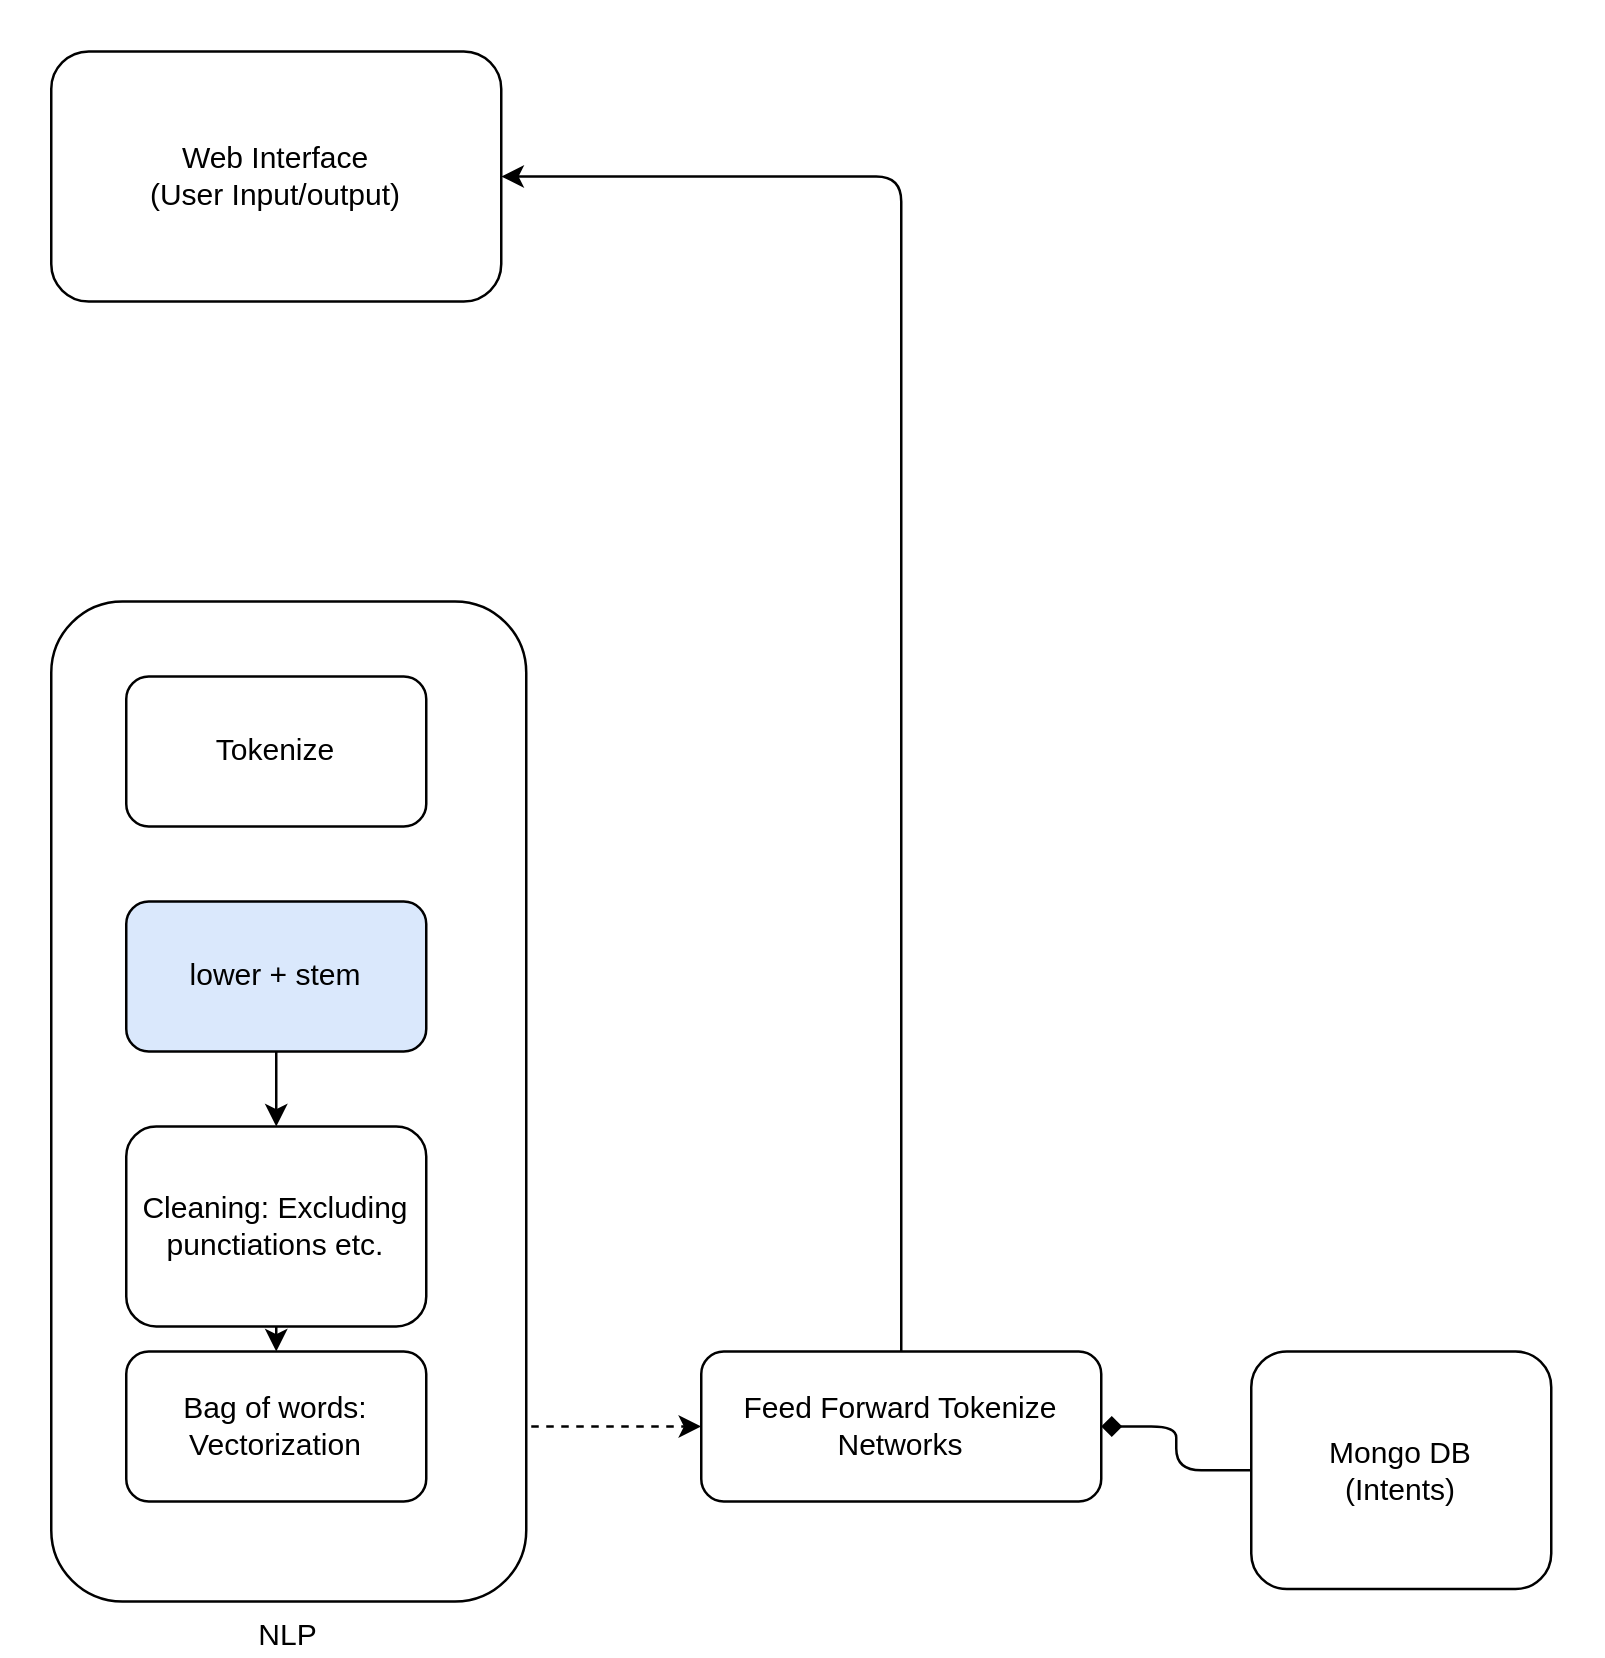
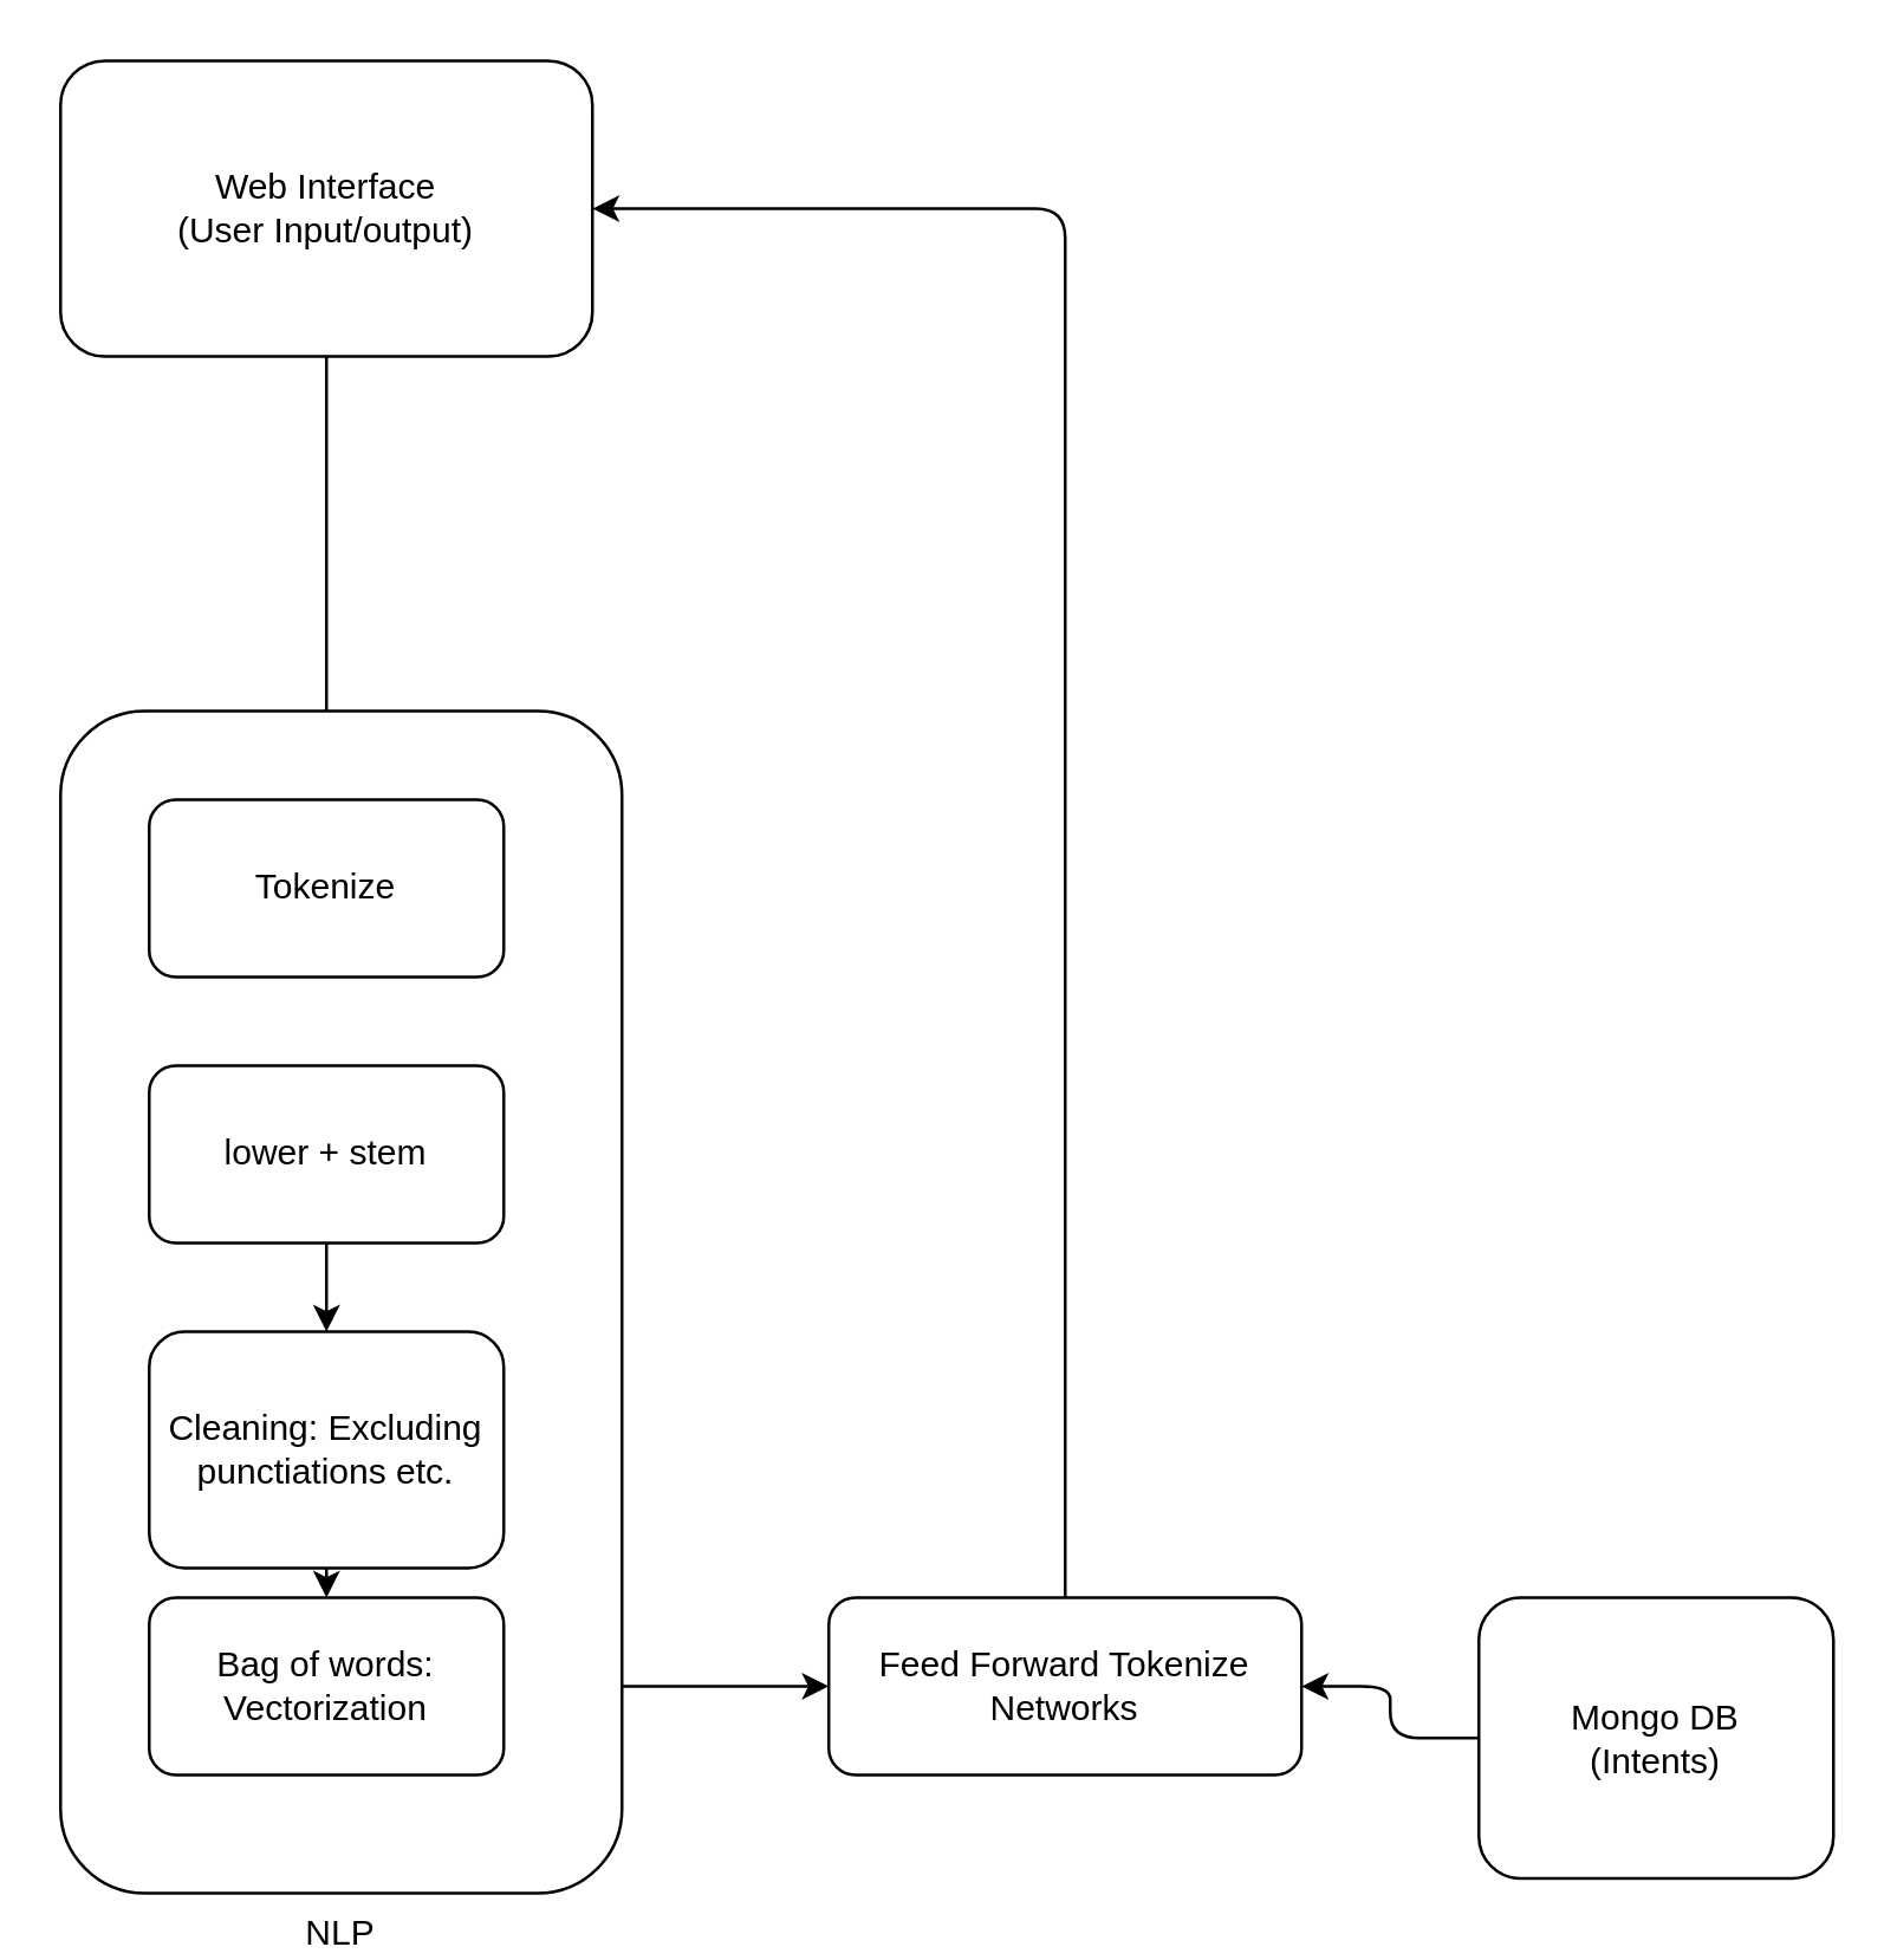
+ <mxCell id="4" style="edgeStyle=orthogonalEdgeStyle;html=1;entryX=0.5;entryY=0;entryDx=0;entryDy=0;" edge="1" parent="1" source="5" target="11"><mxGeometry relative="1" as="geometry" /></mxCell>
- <mxCell id="12" value="lower + stem" style="rounded=1;whiteSpace=wrap;html=1;fillColor=#dae8fc;" vertex="1" parent="9"><mxGeometry x="30" y="120" width="120" height="60" as="geometry" /></mxCell>
+ <mxCell id="12" value="lower + stem" style="rounded=1;whiteSpace=wrap;html=1;" vertex="1" parent="9"><mxGeometry x="30" y="120" width="120" height="60" as="geometry" /></mxCell>
- <mxCell id="6" style="edgeStyle=orthogonalEdgeStyle;html=1;dashed=1;" edge="1" parent="1" source="15" target="8"><mxGeometry relative="1" as="geometry" /></mxCell>
+ <mxCell id="6" style="edgeStyle=orthogonalEdgeStyle;html=1;" edge="1" parent="1" source="15" target="8"><mxGeometry relative="1" as="geometry" /></mxCell>
- <mxCell id="2" style="edgeStyle=orthogonalEdgeStyle;html=1;endArrow=diamond;" edge="1" parent="1" source="3" target="8"><mxGeometry relative="1" as="geometry" /></mxCell>
+ <mxCell id="2" style="edgeStyle=orthogonalEdgeStyle;html=1;" edge="1" parent="1" source="3" target="8"><mxGeometry relative="1" as="geometry" /></mxCell>
